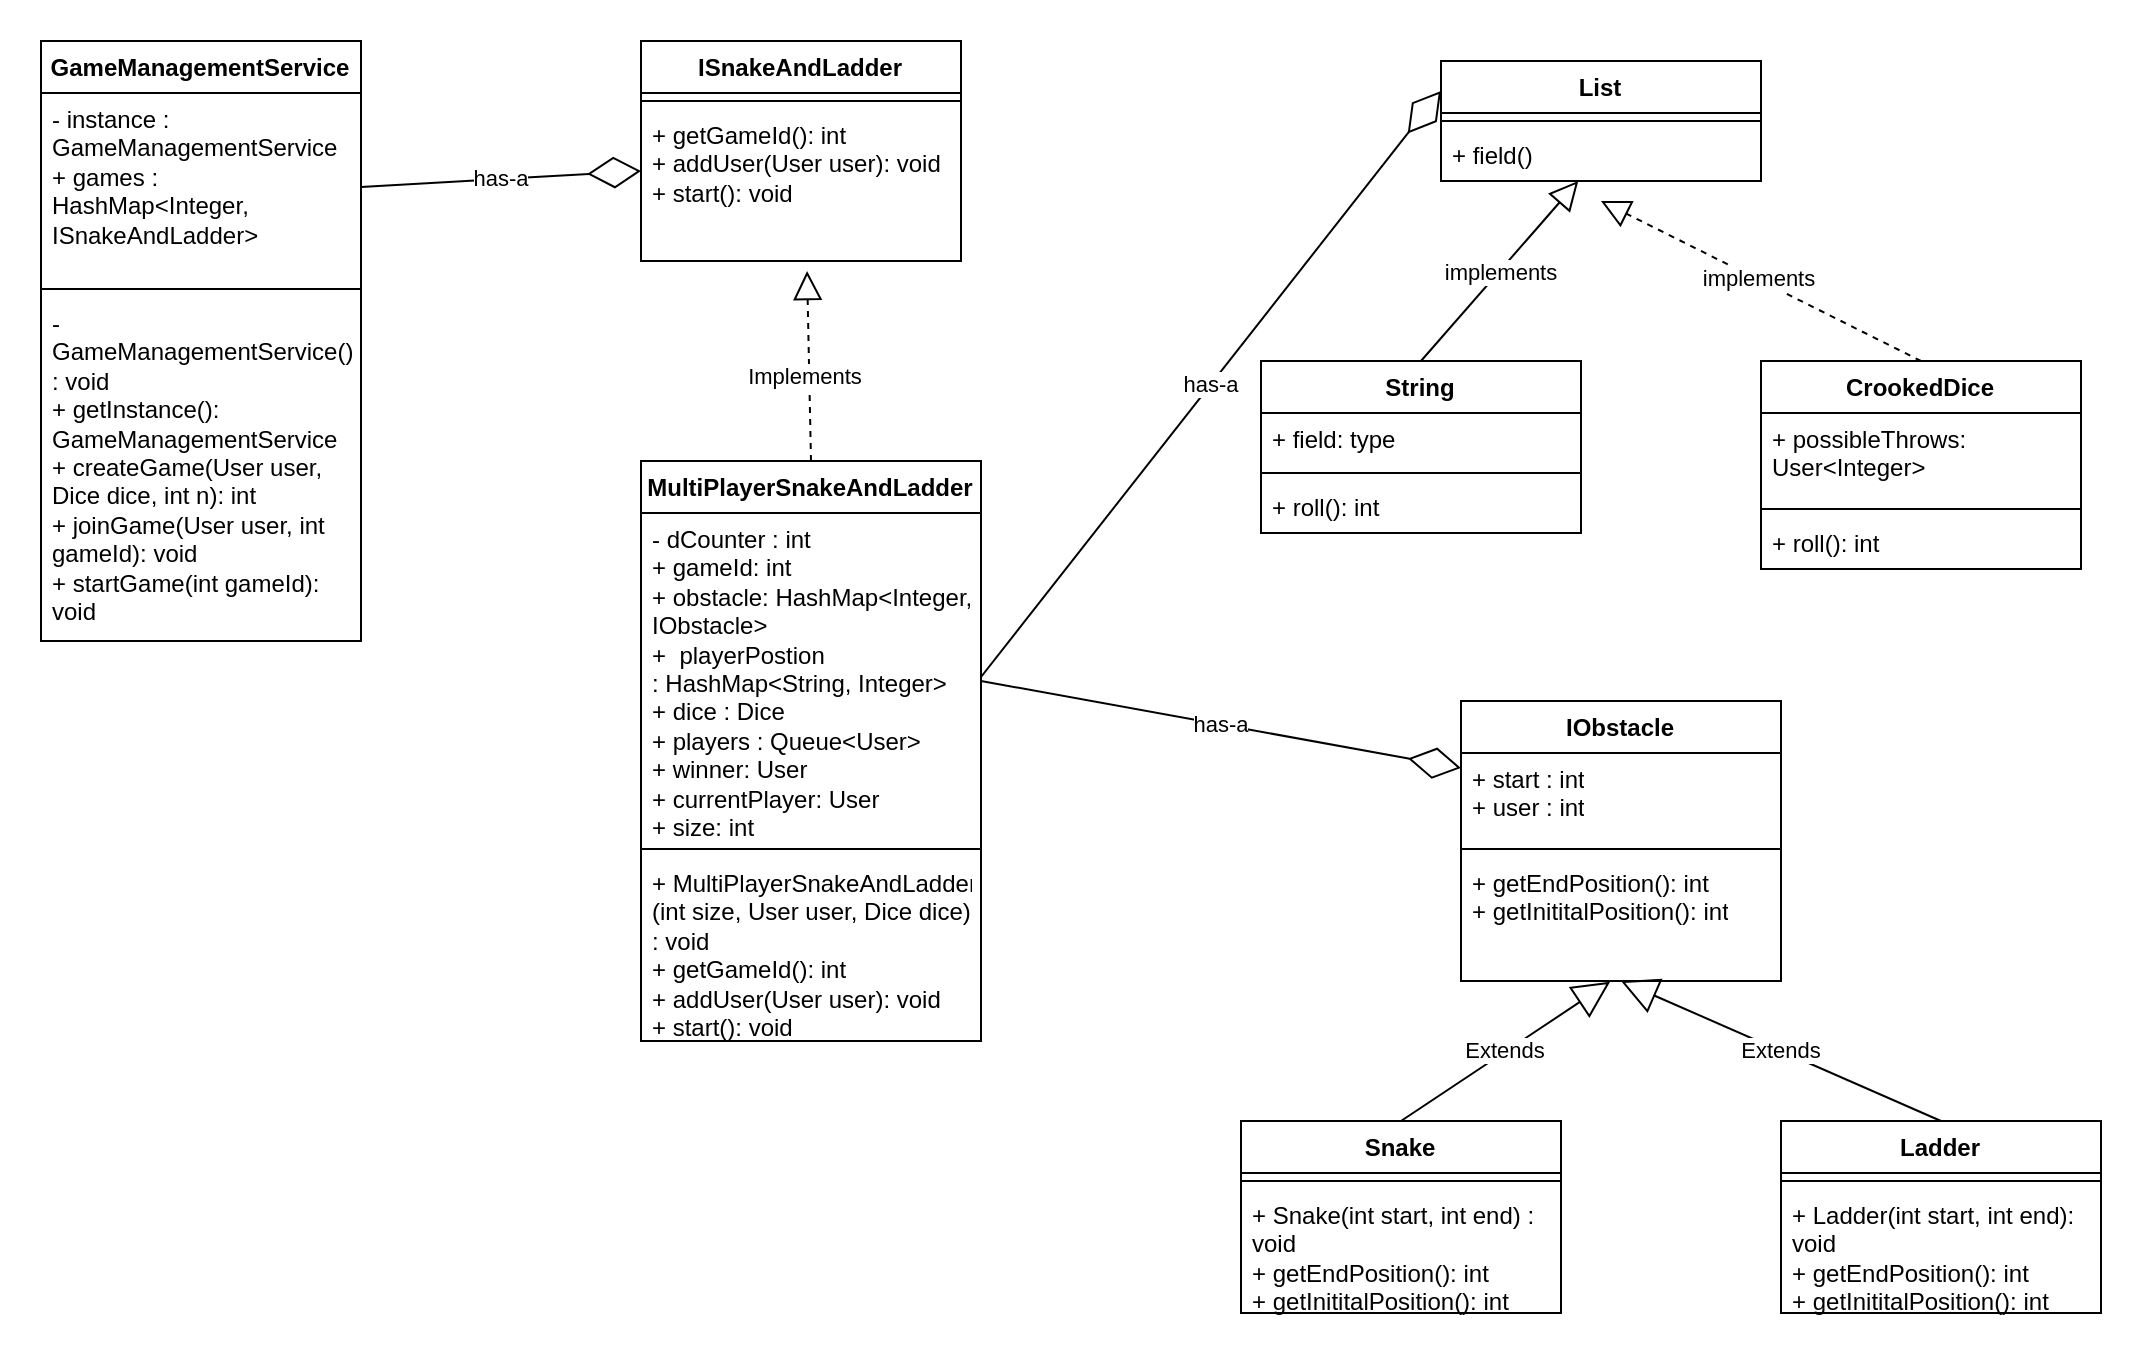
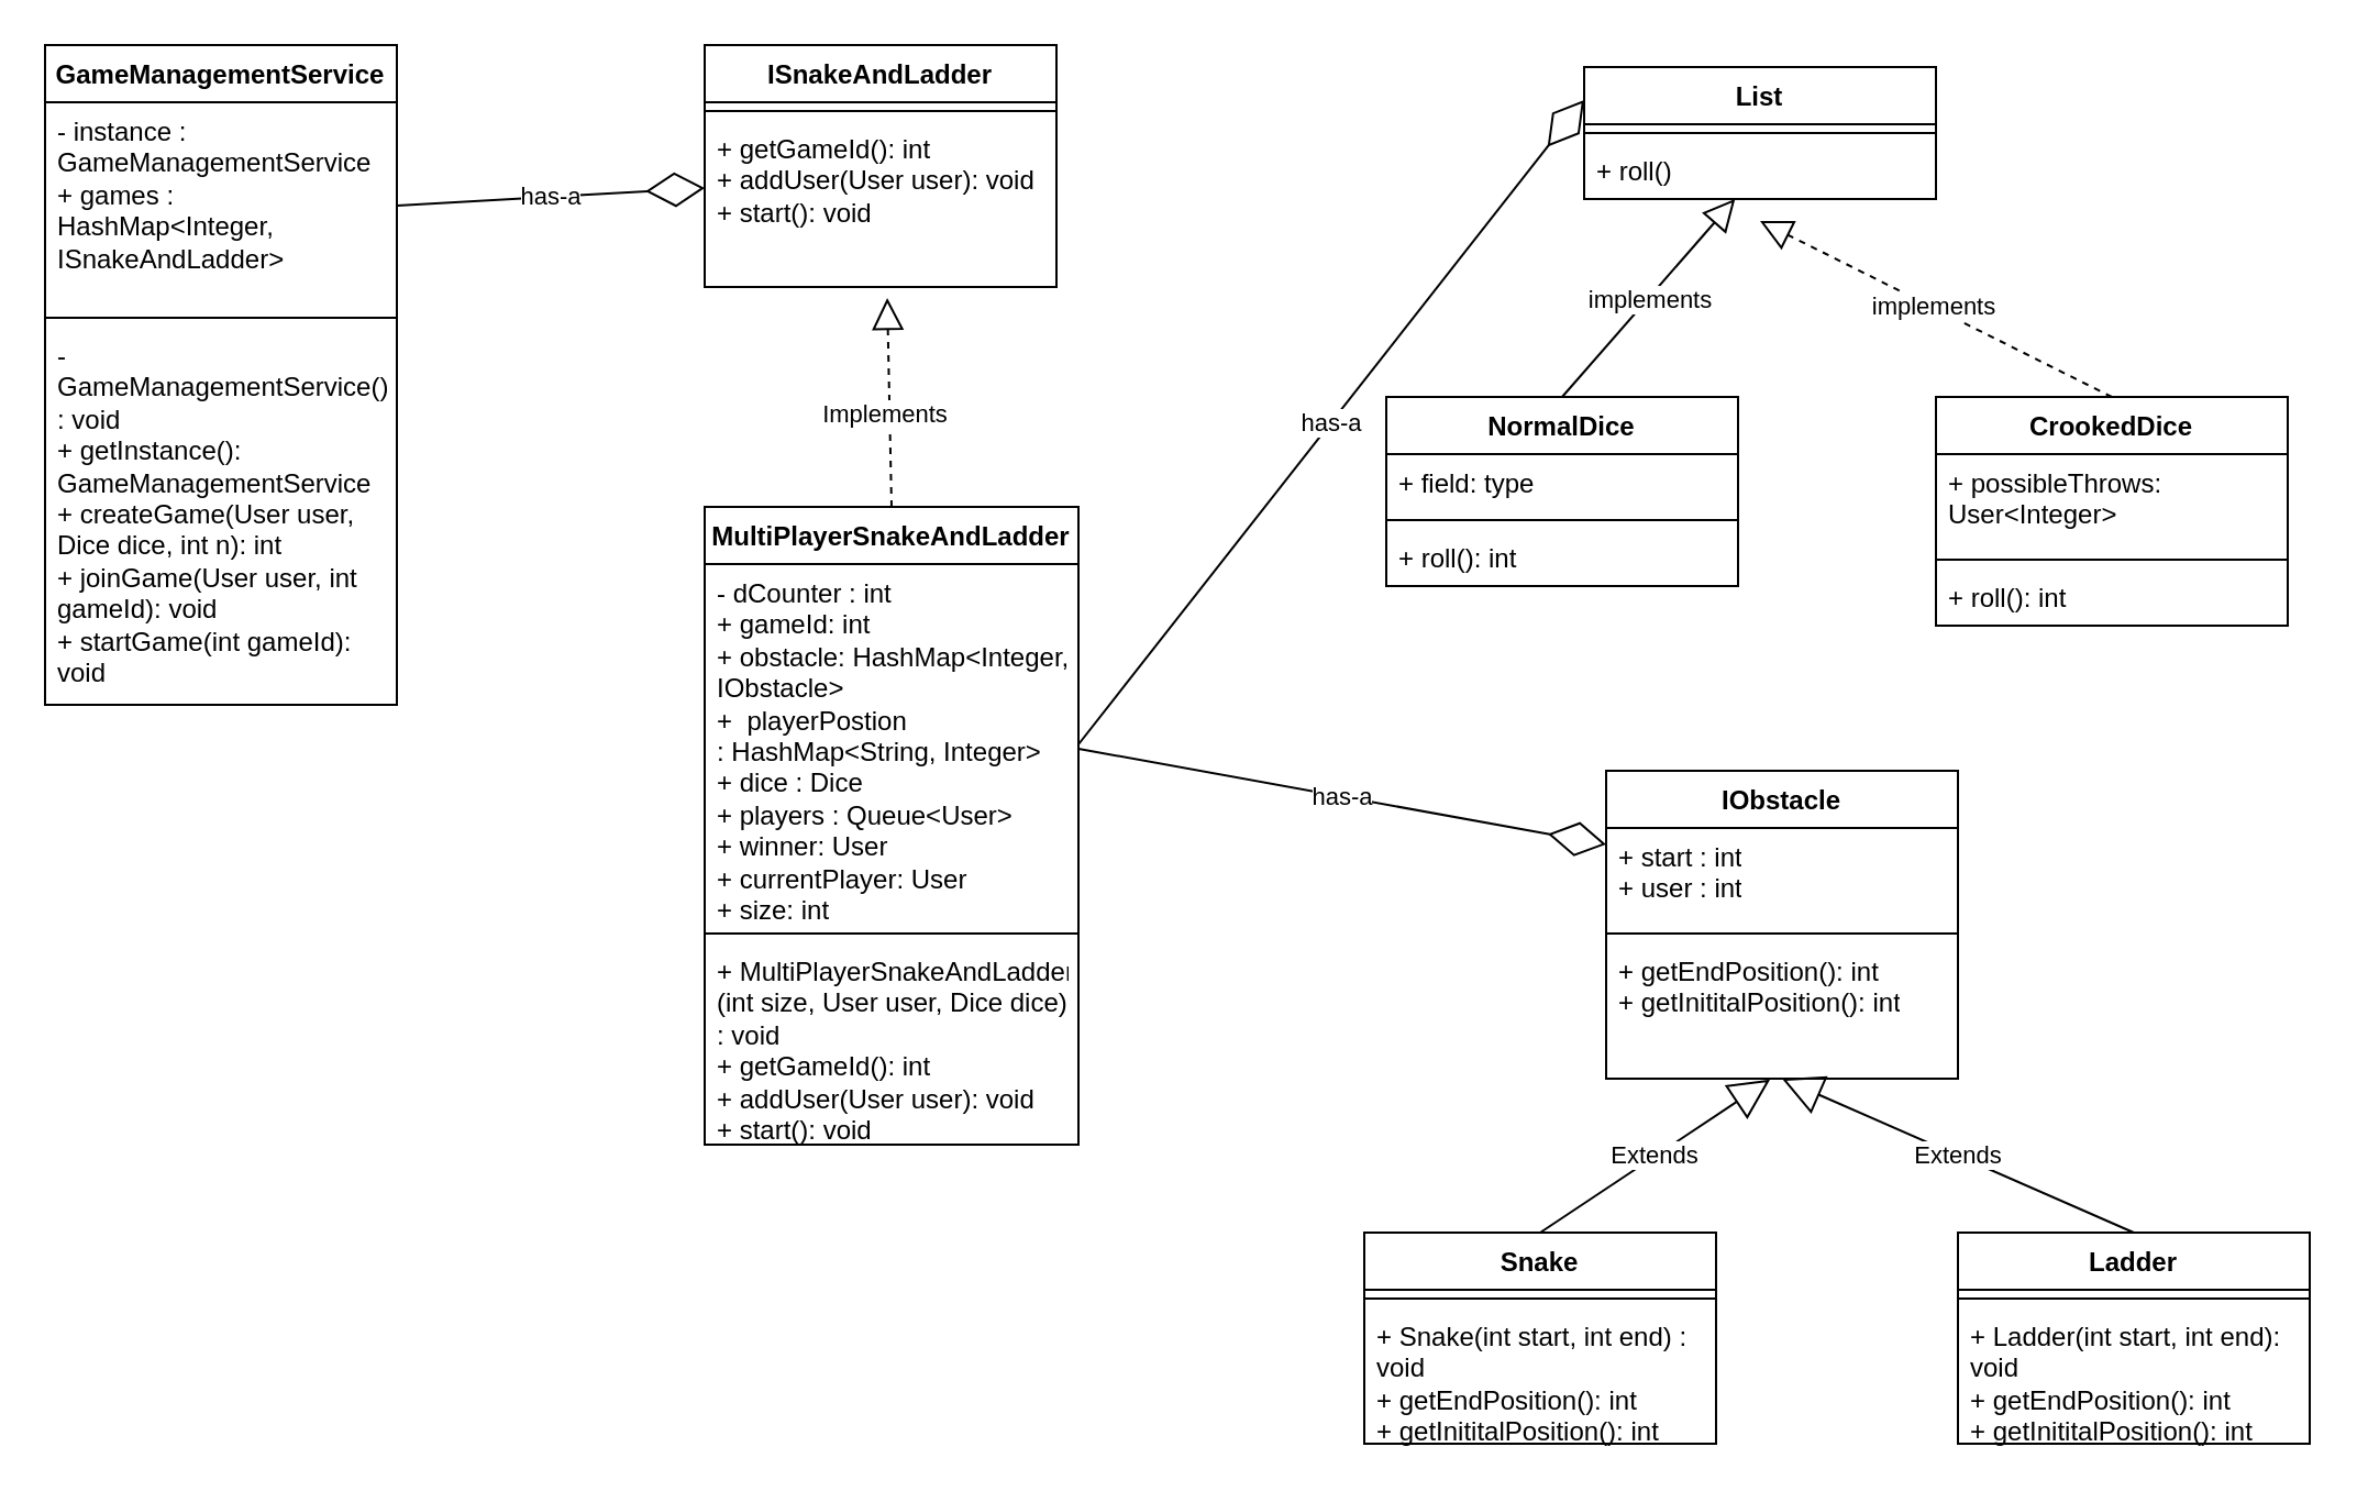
- <mxCell id="16" value="+ field()" style="text;strokeColor=none;fillColor=none;align=left;verticalAlign=top;spacingLeft=4;spacingRight=4;overflow=hidden;rotatable=0;points=[[0,0.5],[1,0.5]];portConstraint=eastwest;whiteSpace=wrap;html=1;" vertex="1" parent="14"><mxGeometry y="34" width="160" height="26" as="geometry" /></mxCell>
+ <mxCell id="16" value="+ roll()" style="text;strokeColor=none;fillColor=none;align=left;verticalAlign=top;spacingLeft=4;spacingRight=4;overflow=hidden;rotatable=0;points=[[0,0.5],[1,0.5]];portConstraint=eastwest;whiteSpace=wrap;html=1;" vertex="1" parent="14"><mxGeometry y="34" width="160" height="26" as="geometry" /></mxCell>
- <mxCell id="17" value="String" style="swimlane;fontStyle=1;align=center;verticalAlign=top;childLayout=stackLayout;horizontal=1;startSize=26;horizontalStack=0;resizeParent=1;resizeParentMax=0;resizeLast=0;collapsible=1;marginBottom=0;whiteSpace=wrap;html=1;" vertex="1" parent="1"><mxGeometry x="630" y="180" width="160" height="86" as="geometry" /></mxCell>
+ <mxCell id="17" value="NormalDice" style="swimlane;fontStyle=1;align=center;verticalAlign=top;childLayout=stackLayout;horizontal=1;startSize=26;horizontalStack=0;resizeParent=1;resizeParentMax=0;resizeLast=0;collapsible=1;marginBottom=0;whiteSpace=wrap;html=1;" vertex="1" parent="1"><mxGeometry x="630" y="180" width="160" height="86" as="geometry" /></mxCell>
